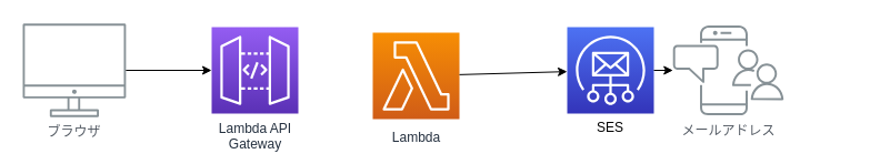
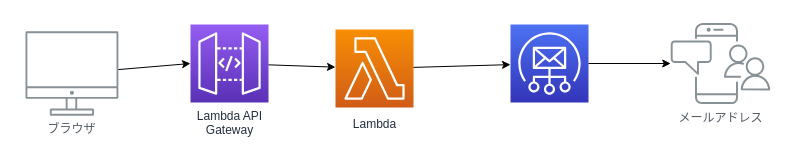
- <mxCell id="2" value="ブラウザ" style="outlineConnect=0;gradientColor=none;fontColor=#545B64;strokeColor=none;fillColor=#879196;dashed=0;verticalLabelPosition=bottom;verticalAlign=top;align=center;html=1;fontSize=12;fontStyle=0;aspect=fixed;shape=mxgraph.aws4.illustration_desktop;pointerEvents=1;labelBackgroundColor=#ffffff;" parent="1" vertex="1"><mxGeometry x="20" y="20.75" width="92.86" height="84.5" as="geometry" /></mxCell>
+ <mxCell id="2" value="ブラウザ" style="outlineConnect=0;gradientColor=none;fontColor=#545B64;strokeColor=none;fillColor=#879196;dashed=0;verticalLabelPosition=bottom;verticalAlign=top;align=center;html=1;fontSize=12;fontStyle=0;aspect=fixed;shape=mxgraph.aws4.illustration_desktop;pointerEvents=1;labelBackgroundColor=#ffffff;" parent="1" vertex="1"><mxGeometry x="25" y="30.75" width="92.86" height="84.5" as="geometry" /></mxCell>
- <mxCell id="6" value="メールアドレス" style="outlineConnect=0;gradientColor=none;fontColor=#545B64;strokeColor=none;fillColor=#879196;dashed=0;verticalLabelPosition=bottom;verticalAlign=top;align=center;html=1;fontSize=12;fontStyle=0;aspect=fixed;shape=mxgraph.aws4.illustration_notification;pointerEvents=1;labelBackgroundColor=#ffffff;" parent="1" vertex="1"><mxGeometry x="605" y="22.5" width="100" height="81" as="geometry" /></mxCell>
+ <mxCell id="6" value="メールアドレス" style="outlineConnect=0;gradientColor=none;fontColor=#545B64;strokeColor=none;fillColor=#879196;dashed=0;verticalLabelPosition=bottom;verticalAlign=top;align=center;html=1;fontSize=12;fontStyle=0;aspect=fixed;shape=mxgraph.aws4.illustration_notification;pointerEvents=1;labelBackgroundColor=#ffffff;" parent="1" vertex="1"><mxGeometry x="670" y="22.5" width="100" height="81" as="geometry" /></mxCell>
+ <mxCell id="9" value="" style="endArrow=classic;html=1;" parent="1" source="4" target="3" edge="1"><mxGeometry width="50" height="50" relative="1" as="geometry"><mxPoint x="272.86" y="62.5" as="sourcePoint" /><mxPoint x="350" y="62.5" as="targetPoint" /></mxGeometry></mxCell>
- <mxCell id="7" value="SES" style="text;html=1;strokeColor=none;fillColor=none;align=center;verticalAlign=middle;whiteSpace=wrap;rounded=0;" parent="1" vertex="1"><mxGeometry x="529" y="105.25" width="40" height="20" as="geometry" /></mxCell>
